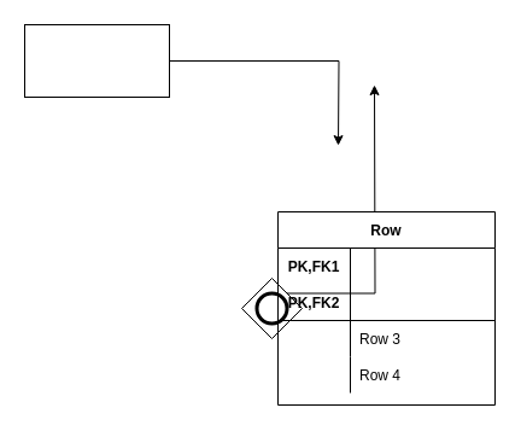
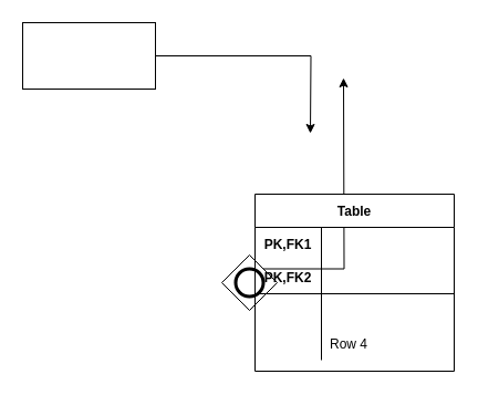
- <mxCell id="6" value="Row" style="shape=table;startSize=30;container=1;collapsible=1;childLayout=tableLayout;fixedRows=1;rowLines=0;fontStyle=1;align=center;resizeLast=1;" vertex="1" parent="1"><mxGeometry x="230" y="175" width="180" height="160" as="geometry" /></mxCell>
+ <mxCell id="6" value="Table" style="shape=table;startSize=30;container=1;collapsible=1;childLayout=tableLayout;fixedRows=1;rowLines=0;fontStyle=1;align=center;resizeLast=1;" vertex="1" parent="1"><mxGeometry x="230" y="175" width="180" height="160" as="geometry" /></mxCell>
- <mxCell id="13" value="Row 3" style="shape=partialRectangle;connectable=0;fillColor=none;top=0;left=0;bottom=0;right=0;align=left;spacingLeft=6;overflow=hidden;" vertex="1" parent="11"><mxGeometry x="60" width="120" height="30" as="geometry" /></mxCell>
